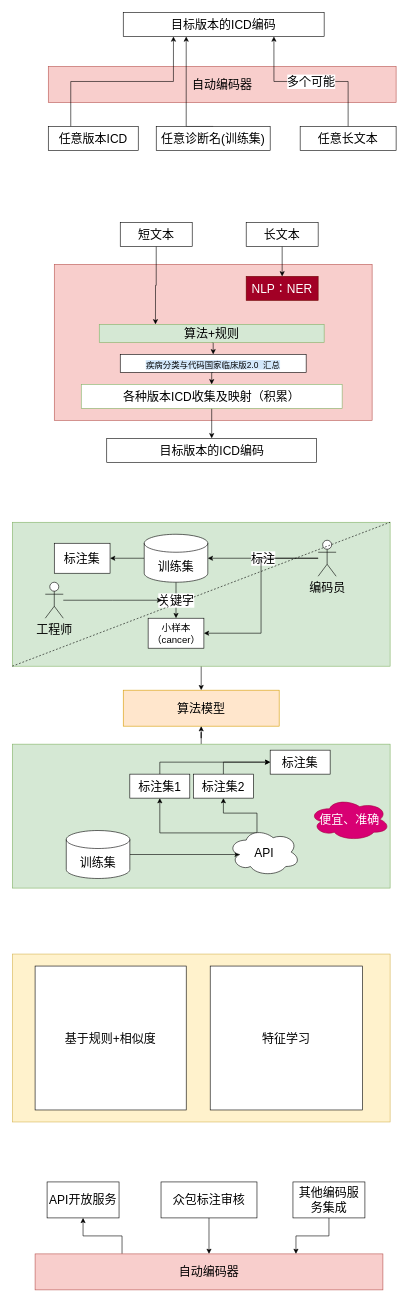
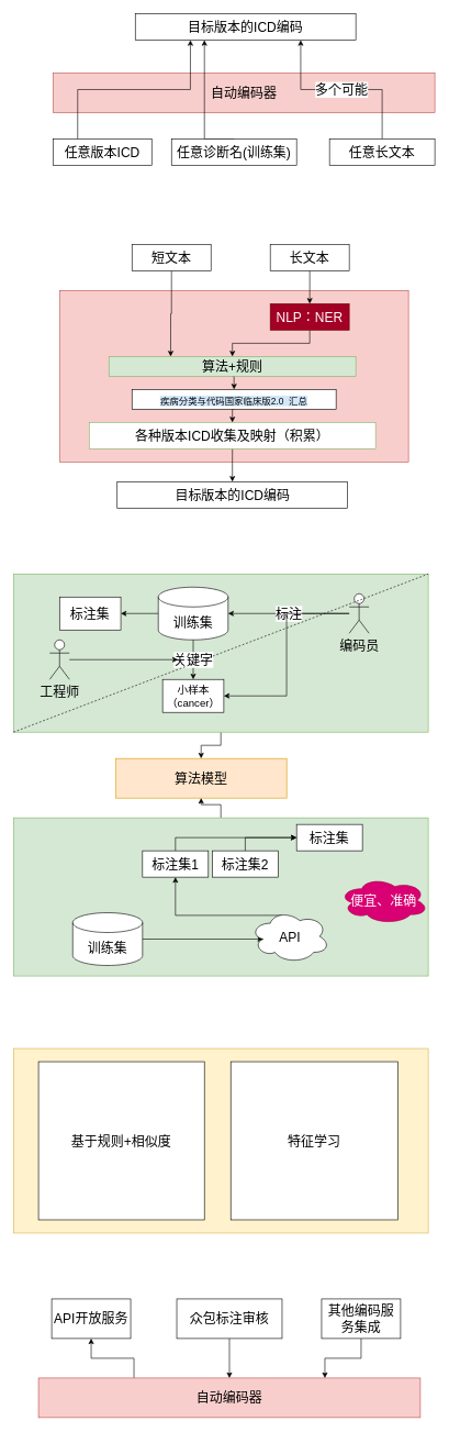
+ <mxCell id="17" style="edgeStyle=orthogonalEdgeStyle;rounded=0;orthogonalLoop=1;jettySize=auto;html=1;exitX=0.5;exitY=1;exitDx=0;exitDy=0;entryX=0.5;entryY=0;entryDx=0;entryDy=0;fontSize=20;" parent="1" source="18" target="16" edge="1"><mxGeometry relative="1" as="geometry" /></mxCell>
- <mxCell id="29" value="算法模型" style="rounded=0;whiteSpace=wrap;html=1;fontSize=20;fillColor=#ffe6cc;strokeColor=#d79b00;" parent="1" vertex="1"><mxGeometry x="205" y="1150" width="260" height="60" as="geometry" /></mxCell>
+ <mxCell id="29" value="算法模型" style="rounded=0;whiteSpace=wrap;html=1;fontSize=20;fillColor=#ffe6cc;strokeColor=#d79b00;" parent="1" vertex="1"><mxGeometry x="175" y="1150" width="260" height="60" as="geometry" /></mxCell>
- <mxCell id="42" style="edgeStyle=orthogonalEdgeStyle;rounded=0;orthogonalLoop=1;jettySize=auto;html=1;exitX=0.4;exitY=0.1;exitDx=0;exitDy=0;exitPerimeter=0;entryX=0.5;entryY=1;entryDx=0;entryDy=0;fontSize=20;" parent="1" source="43" target="47" edge="1"><mxGeometry relative="1" as="geometry" /></mxCell>
